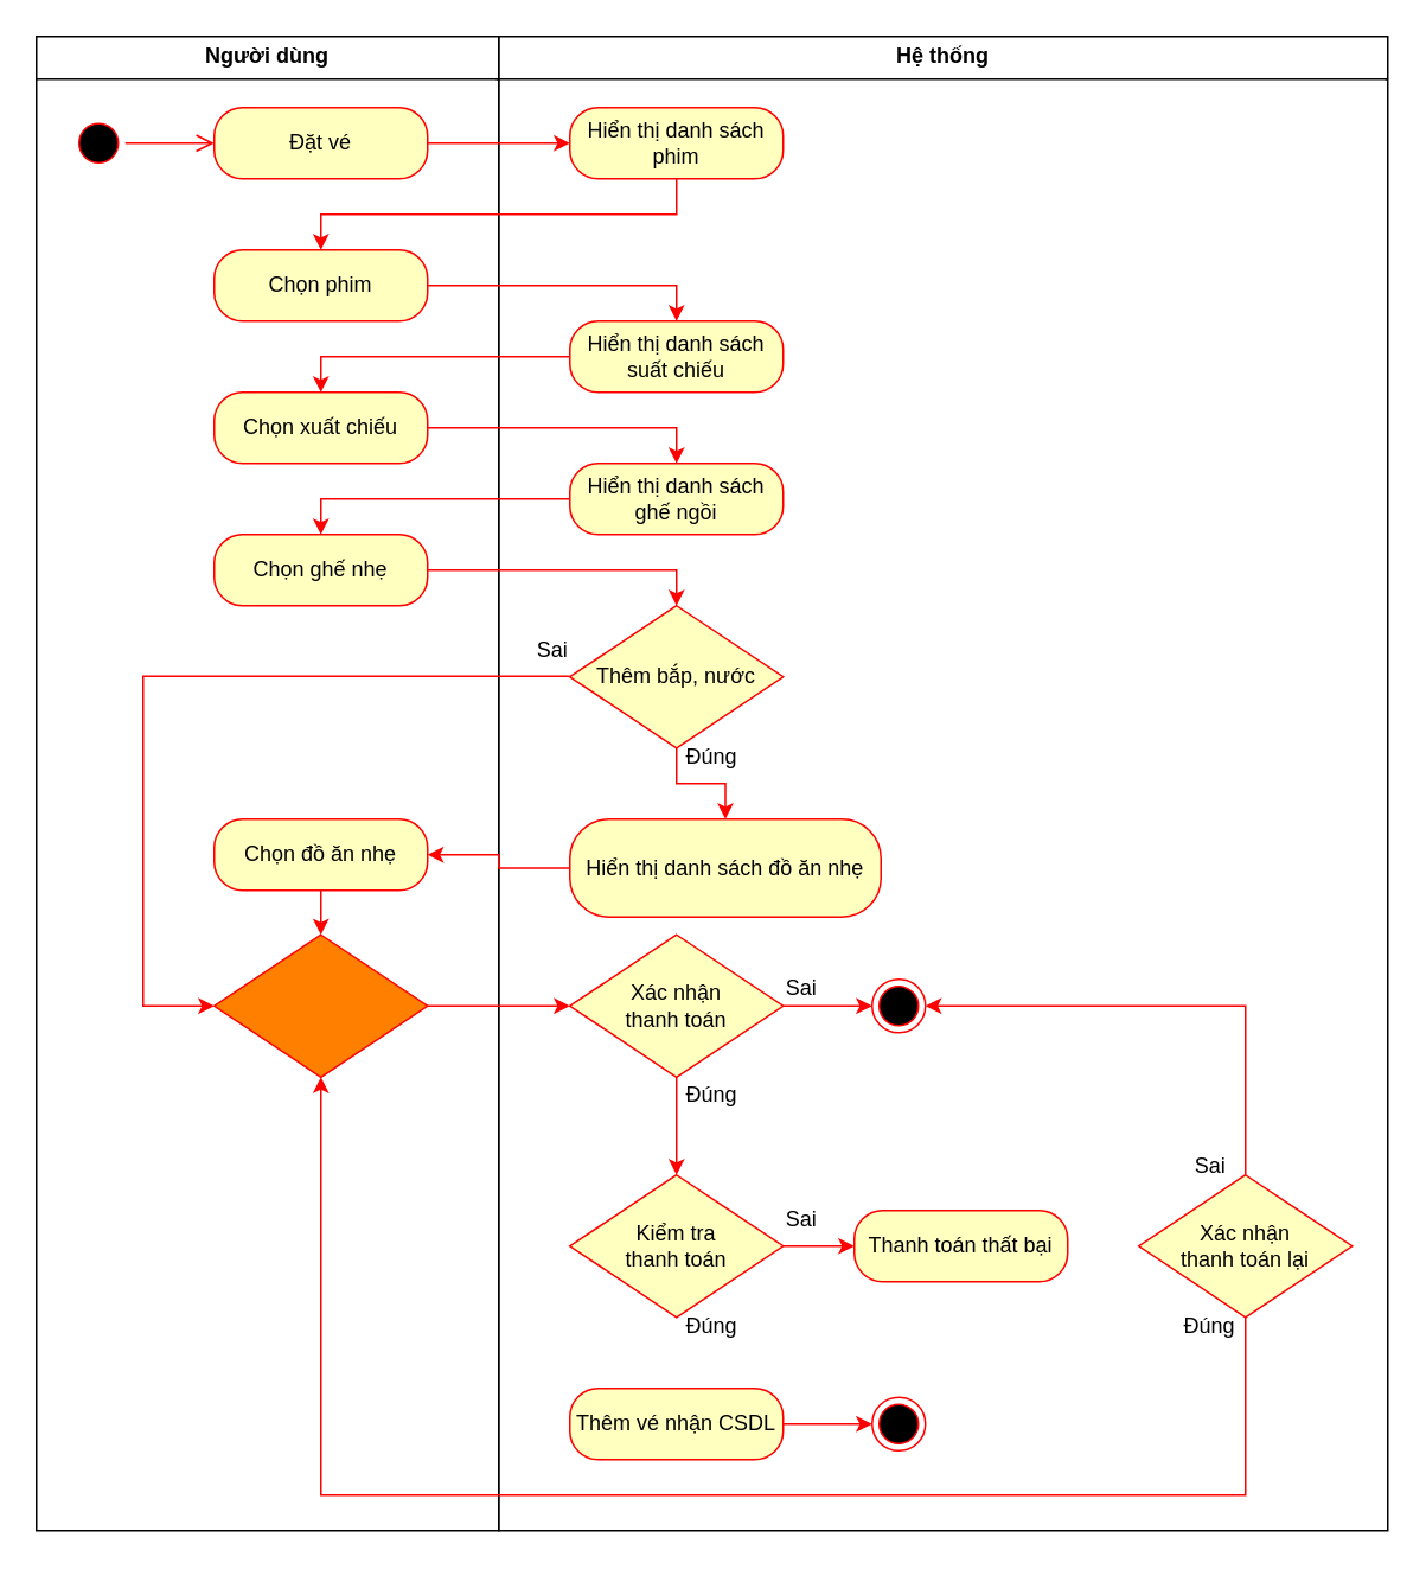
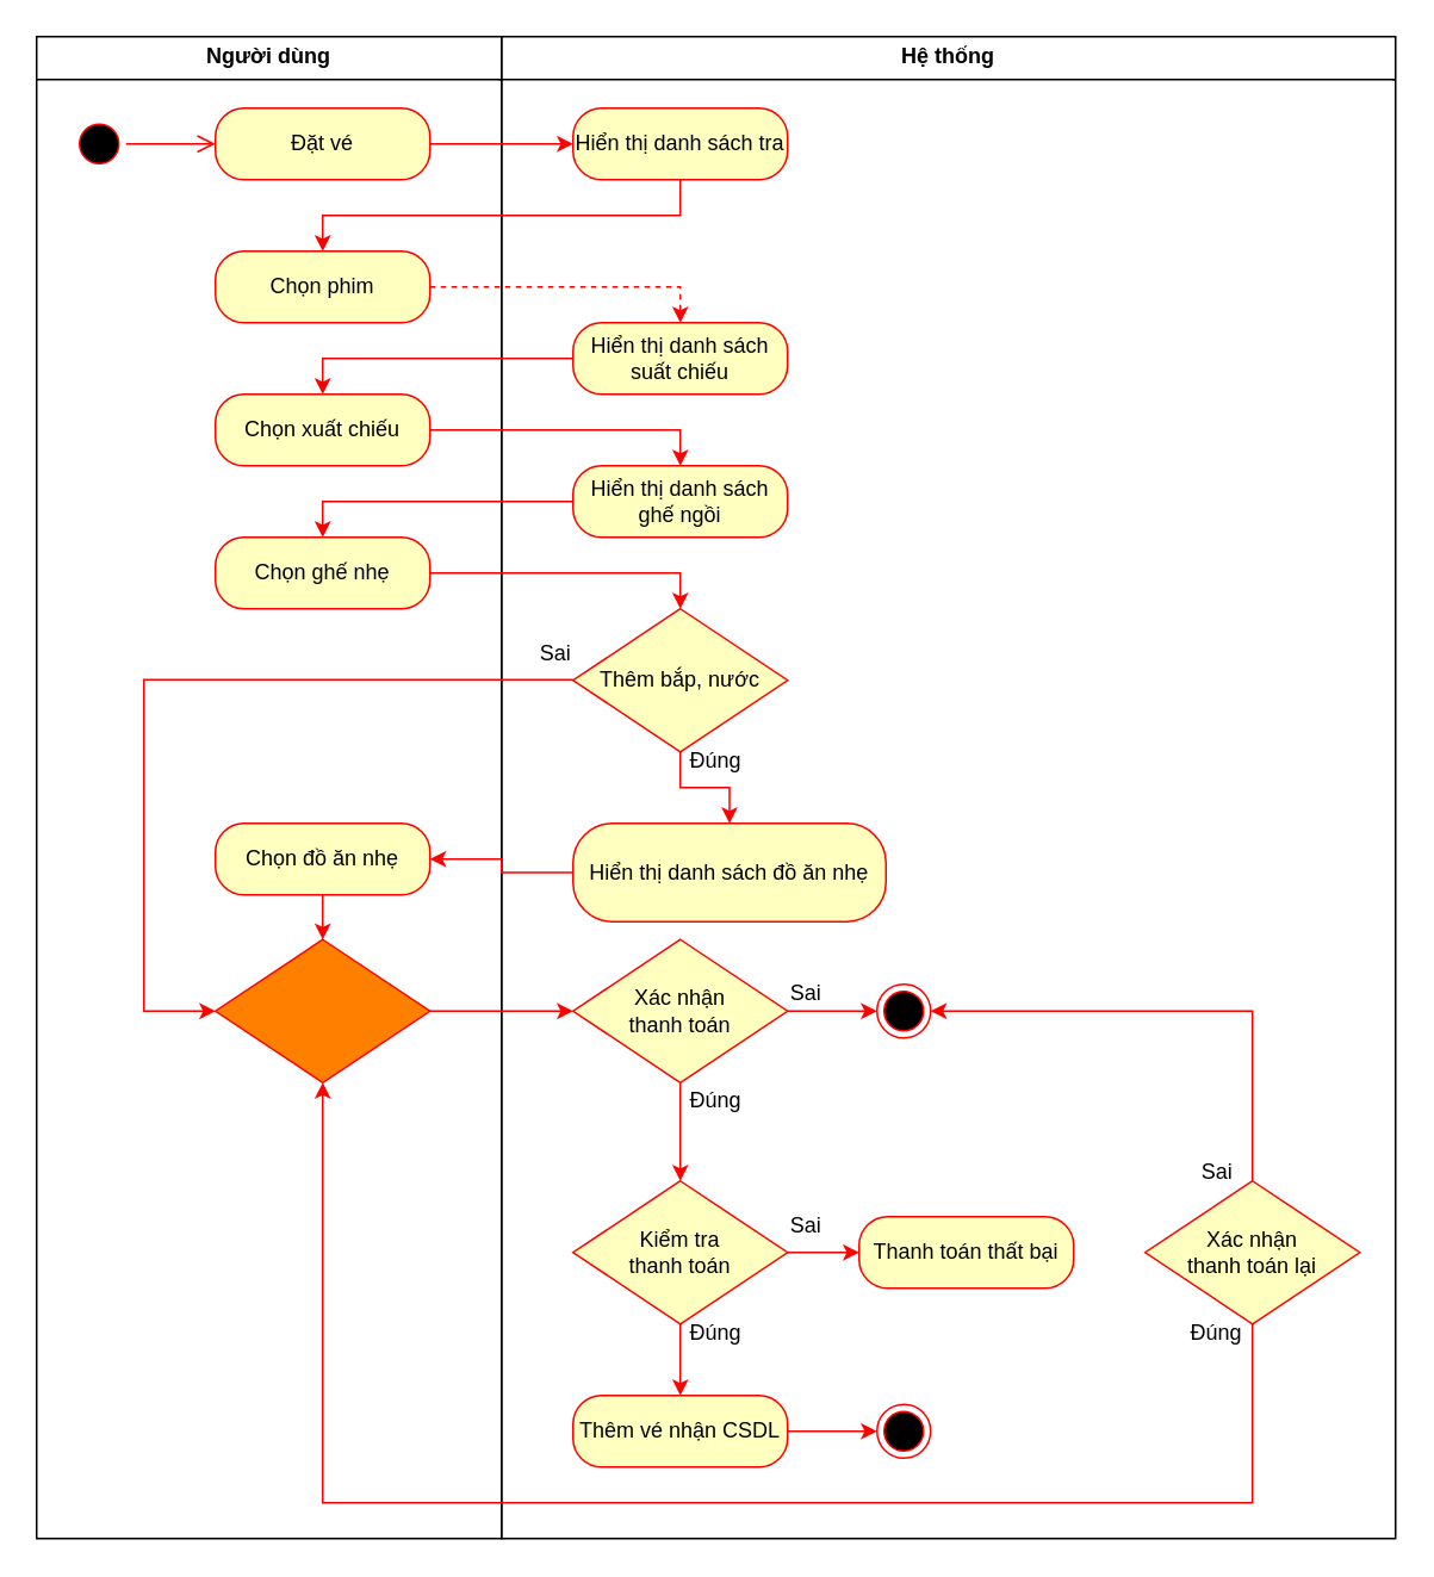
- <mxCell id="10" value="Hiển thị danh sách phim" style="rounded=1;whiteSpace=wrap;html=1;arcSize=40;fontColor=#000000;fillColor=#ffffc0;strokeColor=#FF0000;" parent="1" vertex="1"><mxGeometry x="320" y="60" width="120" height="40" as="geometry" /></mxCell>
+ <mxCell id="10" value="Hiển thị danh sách tra" style="rounded=1;whiteSpace=wrap;html=1;arcSize=40;fontColor=#000000;fillColor=#ffffc0;strokeColor=#FF0000;" parent="1" vertex="1"><mxGeometry x="320" y="60" width="120" height="40" as="geometry" /></mxCell>
- <mxCell id="13" value="" style="edgeStyle=orthogonalEdgeStyle;rounded=0;orthogonalLoop=1;jettySize=auto;html=1;strokeColor=#FF0000;" parent="1" source="14" target="16" edge="1"><mxGeometry relative="1" as="geometry"><Array as="points"><mxPoint x="380" y="160" /></Array></mxGeometry></mxCell>
+ <mxCell id="13" value="" style="edgeStyle=orthogonalEdgeStyle;rounded=0;orthogonalLoop=1;jettySize=auto;html=1;strokeColor=#FF0000;dashed=1;" parent="1" source="14" target="16" edge="1"><mxGeometry relative="1" as="geometry"><Array as="points"><mxPoint x="380" y="160" /></Array></mxGeometry></mxCell>
+ <mxCell id="32" value="" style="edgeStyle=orthogonalEdgeStyle;rounded=0;orthogonalLoop=1;jettySize=auto;html=1;fontFamily=Helvetica;fontSize=12;fontColor=#000000;strokeColor=#FF0000;" parent="1" source="34" target="36" edge="1"><mxGeometry relative="1" as="geometry" /></mxCell>
